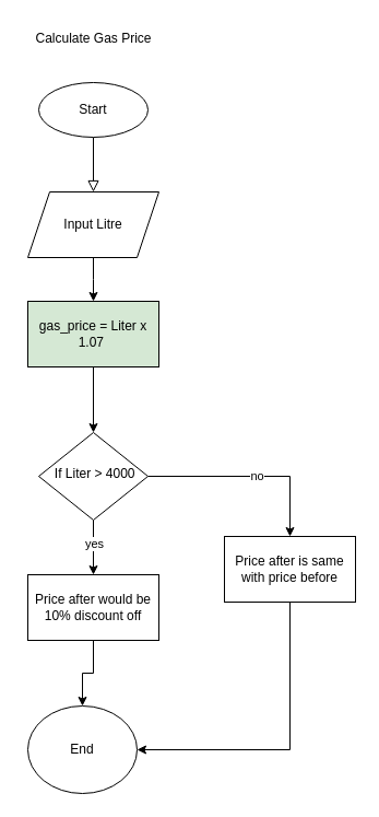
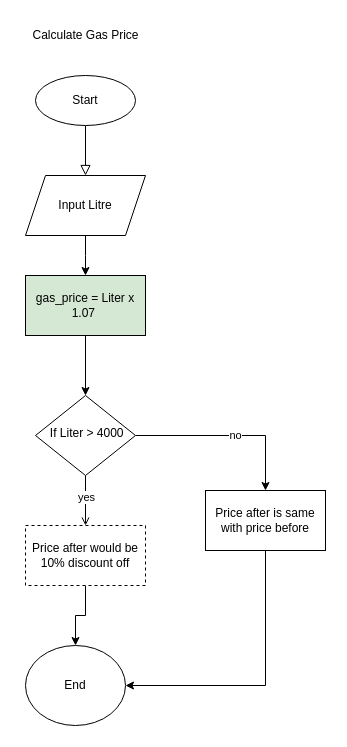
- <mxCell id="3" style="edgeStyle=orthogonalEdgeStyle;rounded=0;orthogonalLoop=1;jettySize=auto;html=1;exitX=0.5;exitY=1;exitDx=0;exitDy=0;entryX=0.5;entryY=0;entryDx=0;entryDy=0;" edge="1" parent="1" source="7" target="14"><mxGeometry relative="1" as="geometry" /></mxCell>
+ <mxCell id="3" style="edgeStyle=orthogonalEdgeStyle;rounded=0;orthogonalLoop=1;jettySize=auto;html=1;exitX=0.5;exitY=1;exitDx=0;exitDy=0;entryX=0.5;entryY=0;entryDx=0;entryDy=0;endArrow=open;" edge="1" parent="1" source="7" target="14"><mxGeometry relative="1" as="geometry" /></mxCell>
- <mxCell id="14" value="Price after would be 10% discount off " style="rounded=0;whiteSpace=wrap;html=1;" vertex="1" parent="1"><mxGeometry x="25" y="525" width="120" height="60" as="geometry" /></mxCell>
+ <mxCell id="14" value="Price after would be 10% discount off " style="rounded=0;whiteSpace=wrap;html=1;dashed=1;" vertex="1" parent="1"><mxGeometry x="25" y="525" width="120" height="60" as="geometry" /></mxCell>
